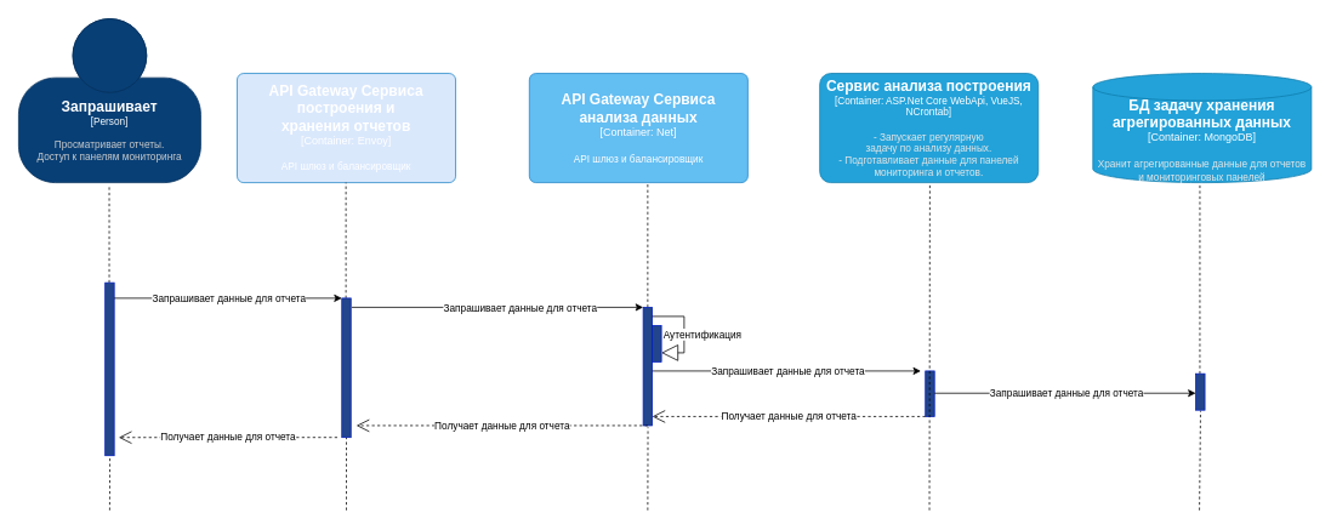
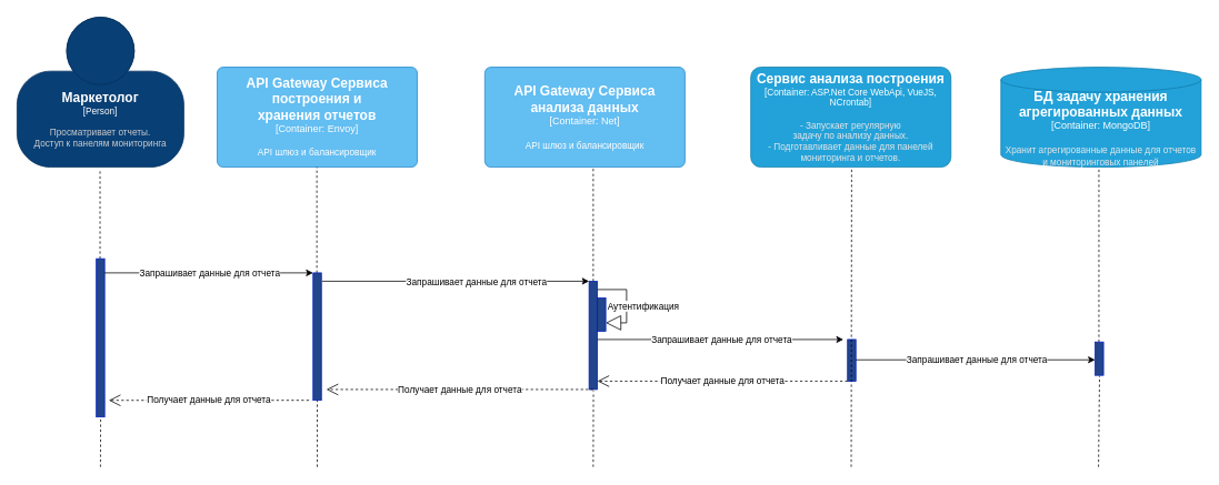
- <mxCell id="3" value="&lt;font style=&quot;font-size: 16px&quot;&gt;&lt;b&gt;API Gateway Сервиса&#10;построения и&#10;хранения отчетов&lt;/b&gt;&lt;/font&gt;&lt;div&gt;[Container: Envoy]&lt;/div&gt;&lt;br&gt;&lt;div&gt;&lt;font style=&quot;font-size: 11px&quot;&gt;API шлюз и балансировщик&lt;/font&gt;&lt;/div&gt;" style="rounded=1;whiteSpace=wrap;html=1;labelBackgroundColor=none;fillColor=#dae8fc;fontColor=#ffffff;align=center;arcSize=6;strokeColor=#2086C9;metaEdit=1;resizable=0;points=[[0.25,0,0],[0.5,0,0],[0.75,0,0],[1,0.25,0],[1,0.5,0],[1,0.75,0],[0.75,1,0],[0.5,1,0],[0.25,1,0],[0,0.75,0],[0,0.5,0],[0,0.25,0]];" vertex="1" parent="1"><mxGeometry x="260" y="80" width="240" height="120" as="geometry" /></mxCell>
+ <mxCell id="3" value="&lt;font style=&quot;font-size: 16px&quot;&gt;&lt;b&gt;API Gateway Сервиса&#10;построения и&#10;хранения отчетов&lt;/b&gt;&lt;/font&gt;&lt;div&gt;[Container: Envoy]&lt;/div&gt;&lt;br&gt;&lt;div&gt;&lt;font style=&quot;font-size: 11px&quot;&gt;API шлюз и балансировщик&lt;/font&gt;&lt;/div&gt;" style="rounded=1;whiteSpace=wrap;html=1;labelBackgroundColor=none;fillColor=#63BEF2;fontColor=#ffffff;align=center;arcSize=6;strokeColor=#2086C9;metaEdit=1;resizable=0;points=[[0.25,0,0],[0.5,0,0],[0.75,0,0],[1,0.25,0],[1,0.5,0],[1,0.75,0],[0.75,1,0],[0.5,1,0],[0.25,1,0],[0,0.75,0],[0,0.5,0],[0,0.25,0]];" vertex="1" parent="1"><mxGeometry x="260" y="80" width="240" height="120" as="geometry" /></mxCell>
- <mxCell id="21" value="&lt;font style=&quot;font-size: 16px&quot;&gt;&lt;b&gt;Запрашивает&lt;/b&gt;&lt;/font&gt;&lt;div&gt;[Person]&lt;/div&gt;&lt;br&gt;&lt;div&gt;&lt;font style=&quot;font-size: 11px&quot;&gt;&lt;font color=&quot;#cccccc&quot;&gt;Просматривает отчеты.&#10;Доступ к панелям мониторинга&lt;/font&gt;&lt;/div&gt;" style="html=1;fontSize=11;dashed=0;whiteSpace=wrap;fillColor=#083F75;strokeColor=#06315C;fontColor=#ffffff;shape=mxgraph.c4.person2;align=center;metaEdit=1;points=[[0.5,0,0],[1,0.5,0],[1,0.75,0],[0.75,1,0],[0.5,1,0],[0.25,1,0],[0,0.75,0],[0,0.5,0]];resizable=0;" vertex="1" parent="1"><mxGeometry x="20" y="20" width="200" height="180" as="geometry" /></mxCell>
+ <mxCell id="21" value="&lt;font style=&quot;font-size: 16px&quot;&gt;&lt;b&gt;Маркетолог&lt;/b&gt;&lt;/font&gt;&lt;div&gt;[Person]&lt;/div&gt;&lt;br&gt;&lt;div&gt;&lt;font style=&quot;font-size: 11px&quot;&gt;&lt;font color=&quot;#cccccc&quot;&gt;Просматривает отчеты.&#10;Доступ к панелям мониторинга&lt;/font&gt;&lt;/div&gt;" style="html=1;fontSize=11;dashed=0;whiteSpace=wrap;fillColor=#083F75;strokeColor=#06315C;fontColor=#ffffff;shape=mxgraph.c4.person2;align=center;metaEdit=1;points=[[0.5,0,0],[1,0.5,0],[1,0.75,0],[0.75,1,0],[0.5,1,0],[0.25,1,0],[0,0.75,0],[0,0.5,0]];resizable=0;" vertex="1" parent="1"><mxGeometry x="20" y="20" width="200" height="180" as="geometry" /></mxCell>
